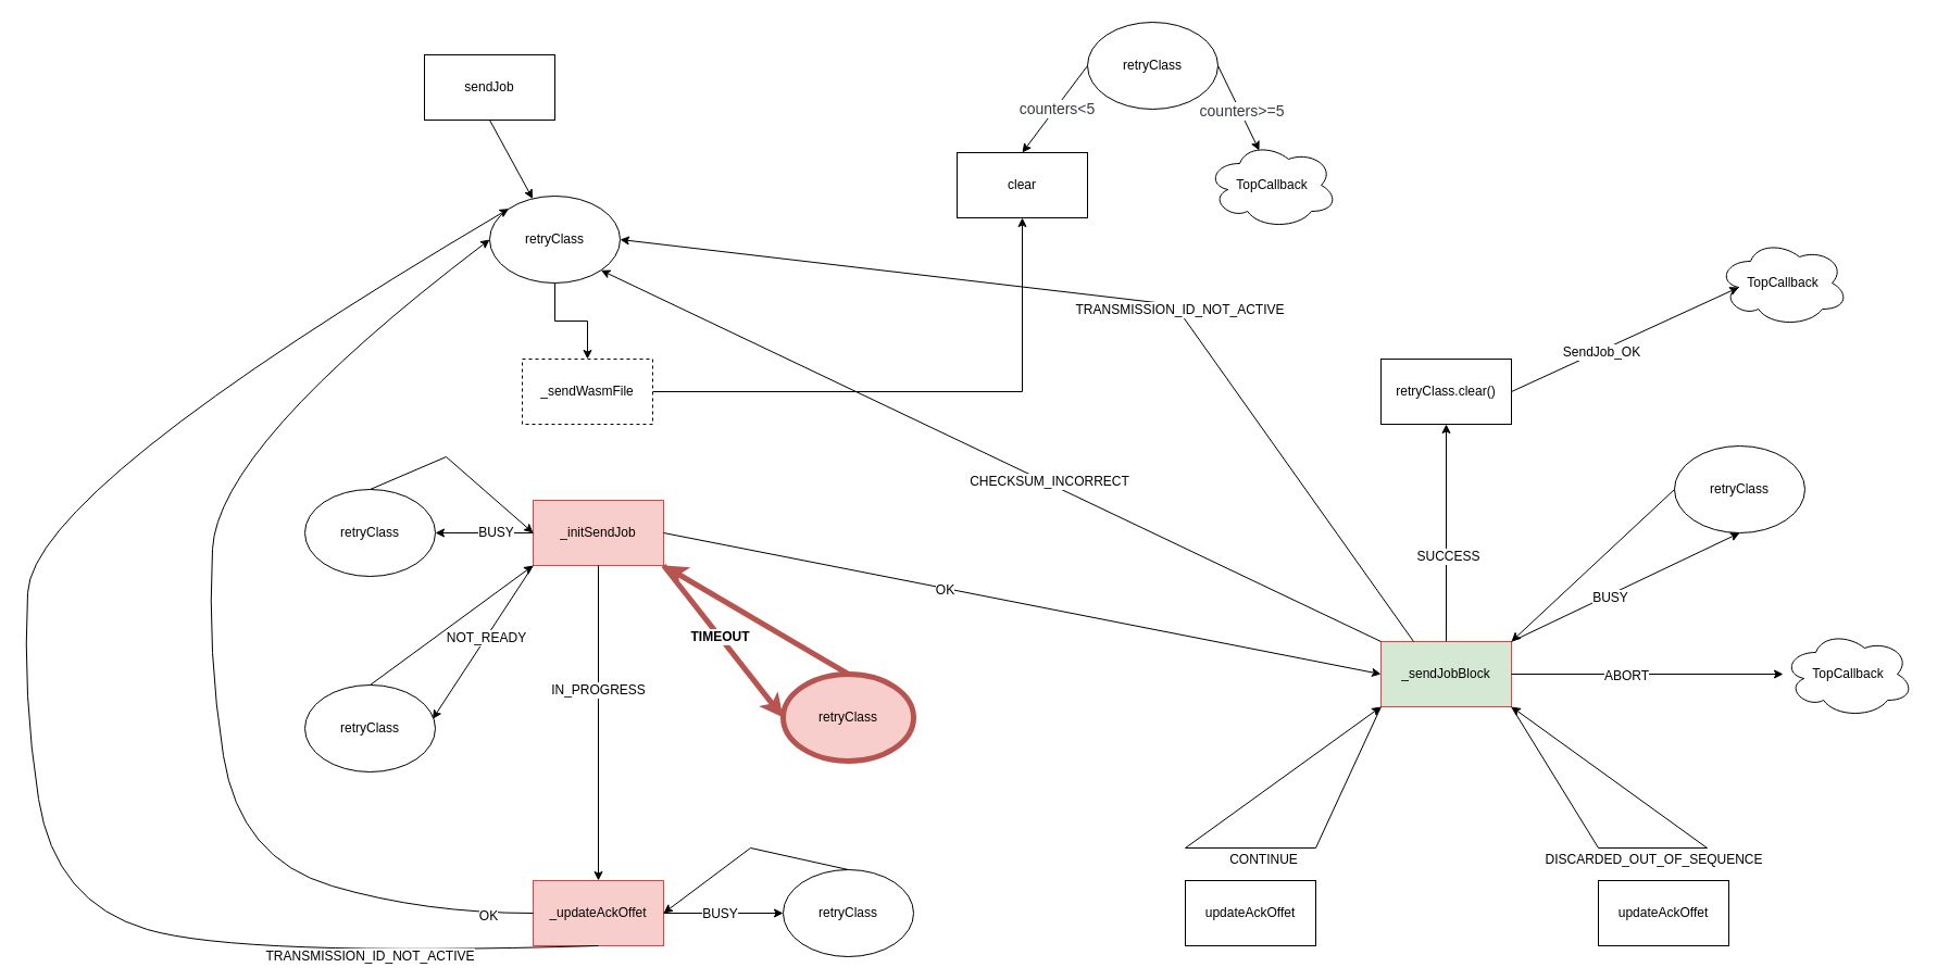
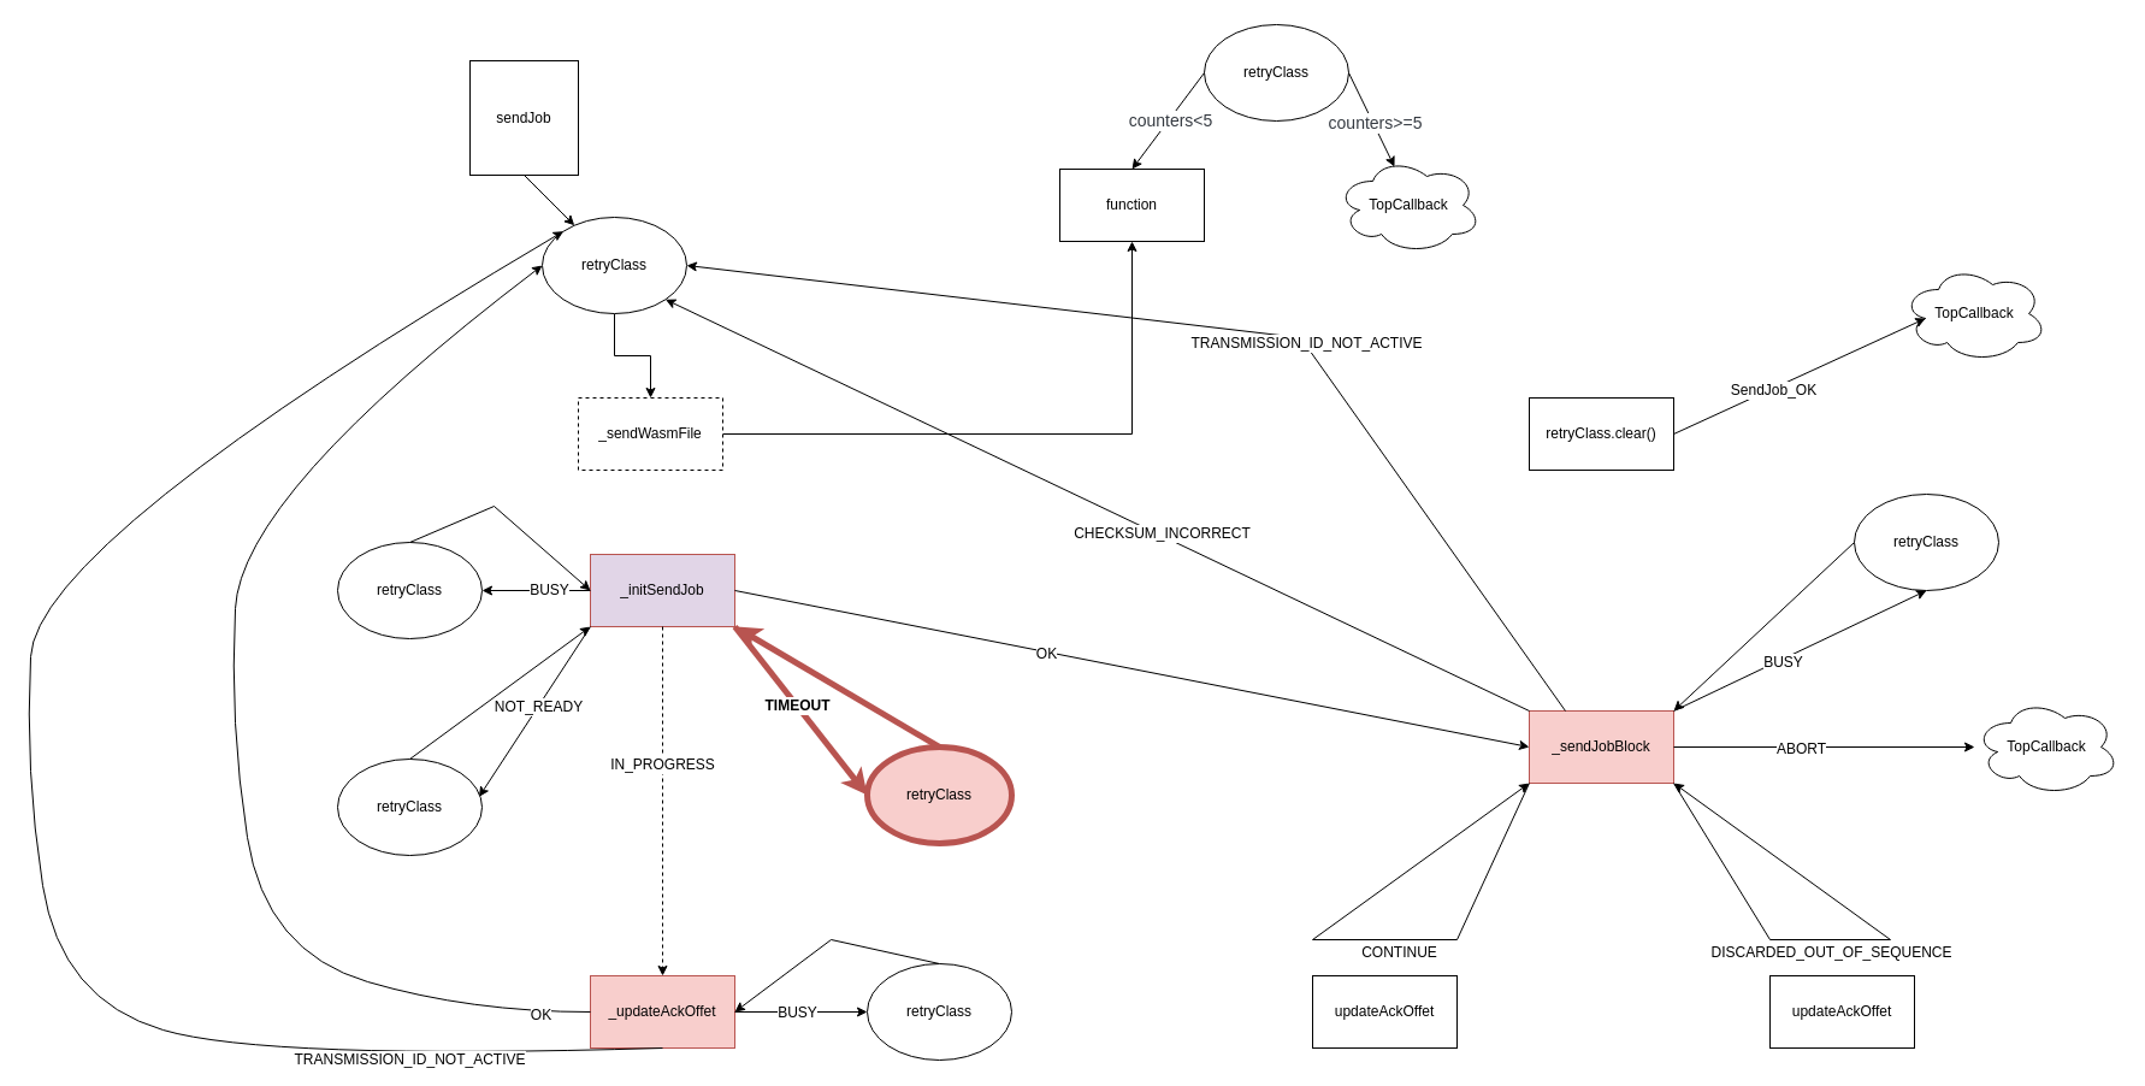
- <mxCell id="2" value="sendJob" style="rounded=0;whiteSpace=wrap;html=1;" vertex="1" parent="1"><mxGeometry x="390" y="50" width="120" height="60" as="geometry" /></mxCell>
+ <mxCell id="2" value="sendJob" style="rounded=0;whiteSpace=wrap;html=1;" vertex="1" parent="1"><mxGeometry x="390" y="50" width="90" height="95" as="geometry" /></mxCell>
- <mxCell id="15" value="clear" style="rounded=0;whiteSpace=wrap;html=1;strokeColor=default;align=center;verticalAlign=middle;fontFamily=Helvetica;fontSize=12;fontColor=default;fillColor=default;" vertex="1" parent="1"><mxGeometry x="880" y="140" width="120" height="60" as="geometry" /></mxCell>
+ <mxCell id="15" value="function" style="rounded=0;whiteSpace=wrap;html=1;strokeColor=default;align=center;verticalAlign=middle;fontFamily=Helvetica;fontSize=12;fontColor=default;fillColor=default;" vertex="1" parent="1"><mxGeometry x="880" y="140" width="120" height="60" as="geometry" /></mxCell>
- <mxCell id="4" value="_initSendJob" style="rounded=0;whiteSpace=wrap;html=1;strokeColor=#b85450;align=center;verticalAlign=middle;fontFamily=Helvetica;fontSize=12;fillColor=#f8cecc;" vertex="1" parent="1"><mxGeometry x="490" y="460" width="120" height="60" as="geometry" /></mxCell>
+ <mxCell id="4" value="_initSendJob" style="rounded=0;whiteSpace=wrap;html=1;strokeColor=#b85450;align=center;verticalAlign=middle;fontFamily=Helvetica;fontSize=12;fillColor=#e1d5e7;" vertex="1" parent="1"><mxGeometry x="490" y="460" width="120" height="60" as="geometry" /></mxCell>
- <mxCell id="38" value="" style="endArrow=classic;html=1;rounded=0;fontFamily=Helvetica;fontSize=12;fontColor=default;exitX=0.5;exitY=0;exitDx=0;exitDy=0;entryX=0.5;entryY=1;entryDx=0;entryDy=0;" edge="1" parent="1" target="40" source="9"><mxGeometry width="50" height="50" relative="1" as="geometry"><mxPoint x="1130" y="580" as="sourcePoint" /><mxPoint x="1148" y="668" as="targetPoint" /></mxGeometry></mxCell>
- <mxCell id="39" value="SUCCESS" style="edgeLabel;html=1;align=center;verticalAlign=middle;resizable=0;points=[];rounded=0;strokeColor=default;fontFamily=Helvetica;fontSize=12;fontColor=default;fillColor=default;" vertex="1" connectable="0" parent="38"><mxGeometry x="-0.214" y="-1" relative="1" as="geometry"><mxPoint as="offset" /></mxGeometry></mxCell>
- <mxCell id="9" value="_sendJobBlock" style="rounded=0;whiteSpace=wrap;html=1;strokeColor=#b85450;align=center;verticalAlign=middle;fontFamily=Helvetica;fontSize=12;fillColor=#d5e8d4;" vertex="1" parent="1"><mxGeometry x="1270" y="590" width="120" height="60" as="geometry" /></mxCell>
+ <mxCell id="9" value="_sendJobBlock" style="rounded=0;whiteSpace=wrap;html=1;strokeColor=#b85450;align=center;verticalAlign=middle;fontFamily=Helvetica;fontSize=12;fillColor=#f8cecc;" vertex="1" parent="1"><mxGeometry x="1270" y="590" width="120" height="60" as="geometry" /></mxCell>
- <mxCell id="16" value="" style="endArrow=classic;html=1;rounded=0;fontFamily=Helvetica;fontSize=12;fontColor=default;exitX=0.5;exitY=1;exitDx=0;exitDy=0;entryX=0.5;entryY=0;entryDx=0;entryDy=0;" edge="1" parent="1" target="18" source="4"><mxGeometry width="50" height="50" relative="1" as="geometry"><mxPoint x="720" y="670" as="sourcePoint" /><mxPoint x="620" y="670" as="targetPoint" /></mxGeometry></mxCell>
+ <mxCell id="16" value="" style="endArrow=classic;html=1;rounded=0;fontFamily=Helvetica;fontSize=12;fontColor=default;exitX=0.5;exitY=1;exitDx=0;exitDy=0;entryX=0.5;entryY=0;entryDx=0;entryDy=0;dashed=1;" edge="1" parent="1" target="18" source="4"><mxGeometry width="50" height="50" relative="1" as="geometry"><mxPoint x="720" y="670" as="sourcePoint" /><mxPoint x="620" y="670" as="targetPoint" /></mxGeometry></mxCell>
